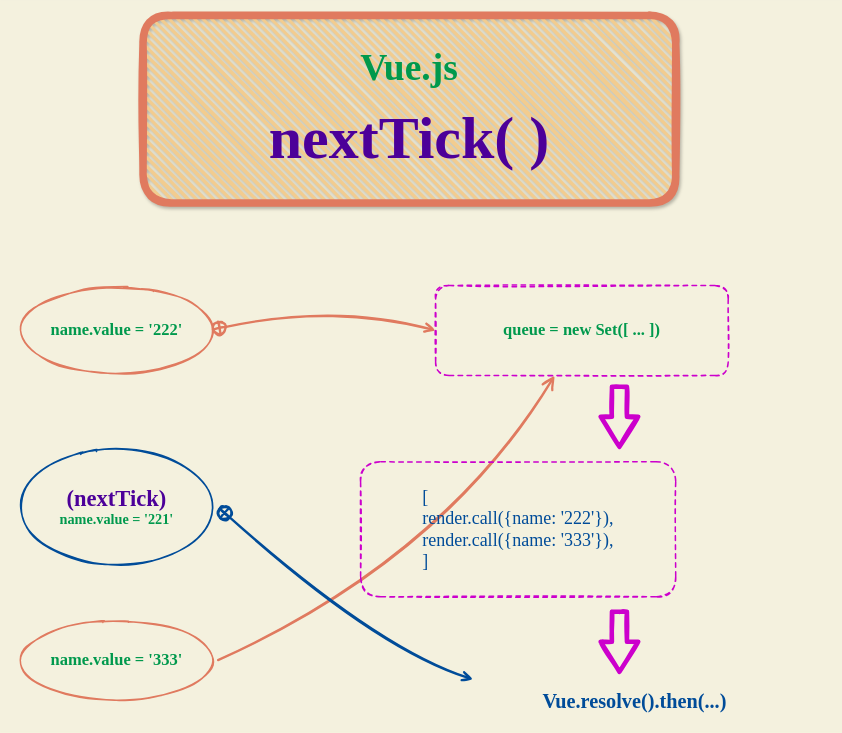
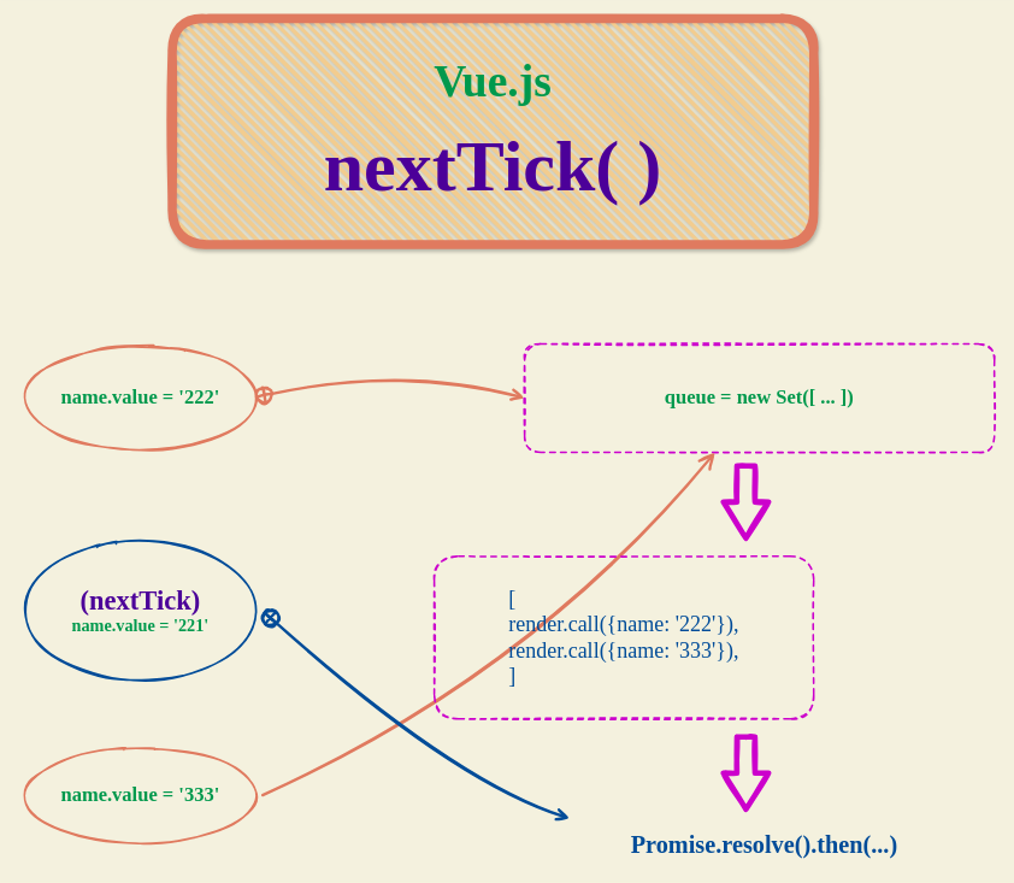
- <mxCell id="6" value="&lt;b&gt;queue = new Set([ ... ])&lt;/b&gt;" style="rounded=1;whiteSpace=wrap;html=1;strokeWidth=2;fillWeight=4;hachureGap=8;hachureAngle=45;fillColor=none;sketch=1;shadow=0;glass=0;strokeColor=#CC00CC;fontFamily=Lucida Console;fontSize=22;fontColor=#00994D;dashed=1;" parent="1" vertex="1"><mxGeometry x="580" y="380" width="390" height="120" as="geometry" /></mxCell>
+ <mxCell id="6" value="&lt;b&gt;queue = new Set([ ... ])&lt;/b&gt;" style="rounded=1;whiteSpace=wrap;html=1;strokeWidth=2;fillWeight=4;hachureGap=8;hachureAngle=45;fillColor=none;sketch=1;shadow=0;glass=0;strokeColor=#CC00CC;fontFamily=Lucida Console;fontSize=22;fontColor=#00994D;dashed=1;" parent="1" vertex="1"><mxGeometry x="580" y="380" width="520" height="120" as="geometry" /></mxCell>
- <mxCell id="13" value="&lt;font style=&quot;font-size: 27px;&quot;&gt;Vue.resolve().then(...)&lt;/font&gt;" style="text;strokeColor=none;fillColor=none;html=1;fontSize=24;fontStyle=1;verticalAlign=middle;align=center;shadow=0;glass=0;dashed=1;labelBorderColor=none;sketch=1;strokeWidth=6;fontFamily=Lucida Console;fontColor=#004C99;" parent="1" vertex="1"><mxGeometry x="620" y="915" width="450" height="40" as="geometry" /></mxCell>
+ <mxCell id="13" value="&lt;font style=&quot;font-size: 27px;&quot;&gt;Promise.resolve().then(...)&lt;/font&gt;" style="text;strokeColor=none;fillColor=none;html=1;fontSize=24;fontStyle=1;verticalAlign=middle;align=center;shadow=0;glass=0;dashed=1;labelBorderColor=none;sketch=1;strokeWidth=6;fontFamily=Lucida Console;fontColor=#004C99;" parent="1" vertex="1"><mxGeometry x="620" y="915" width="450" height="40" as="geometry" /></mxCell>
